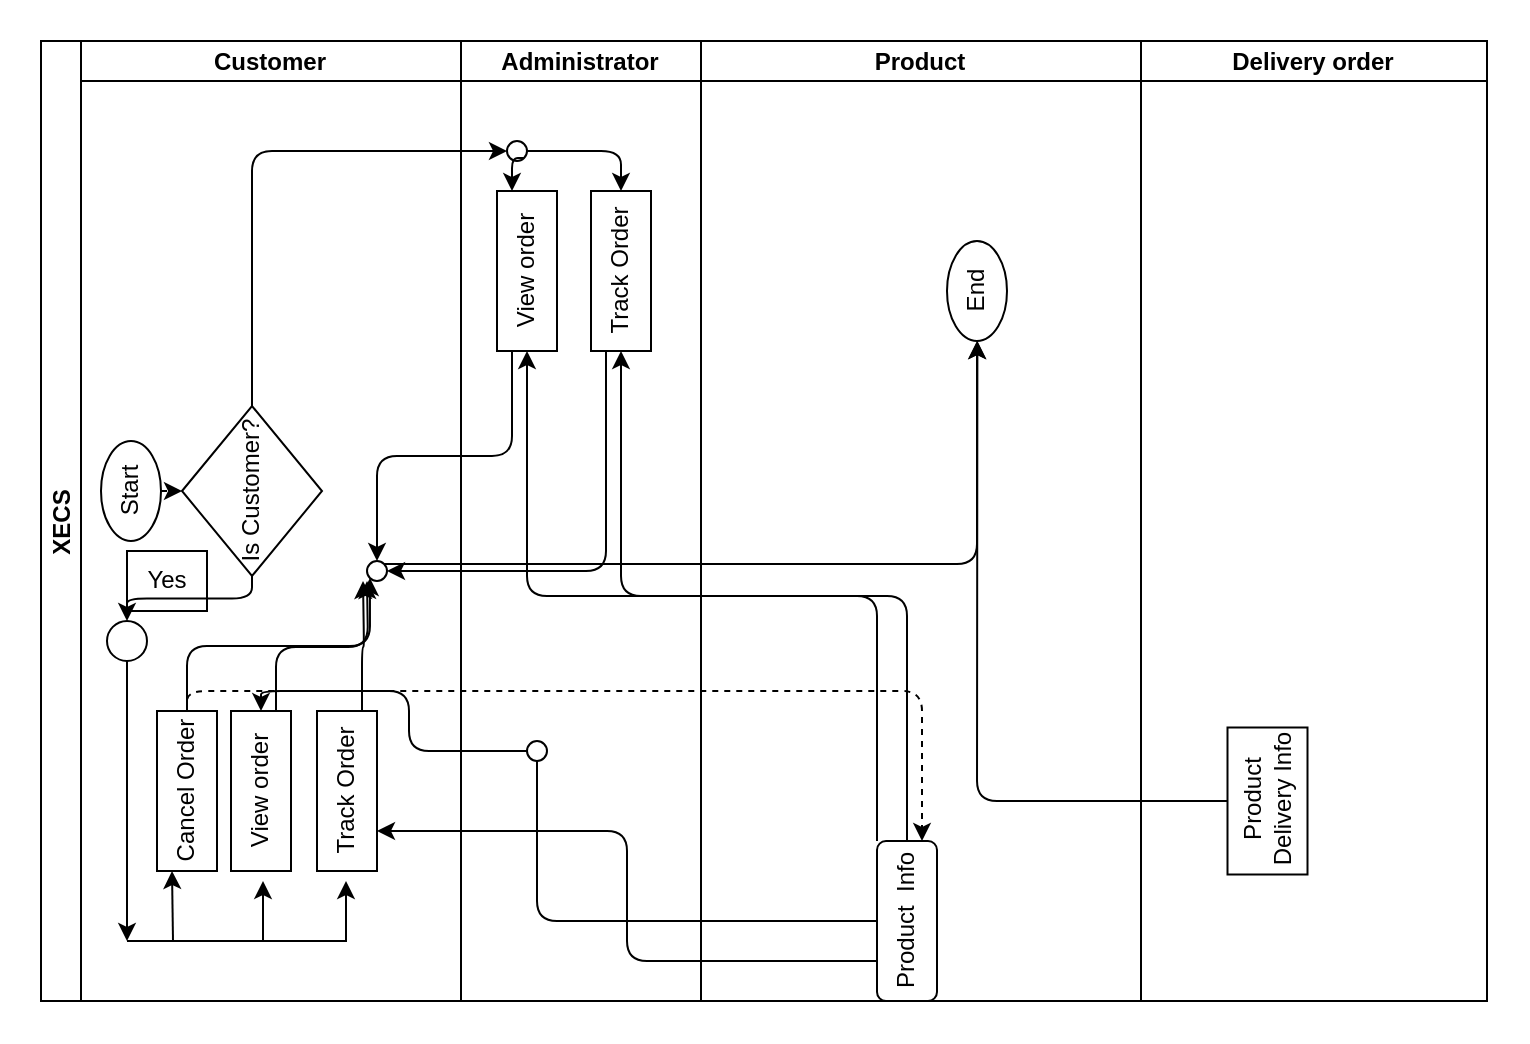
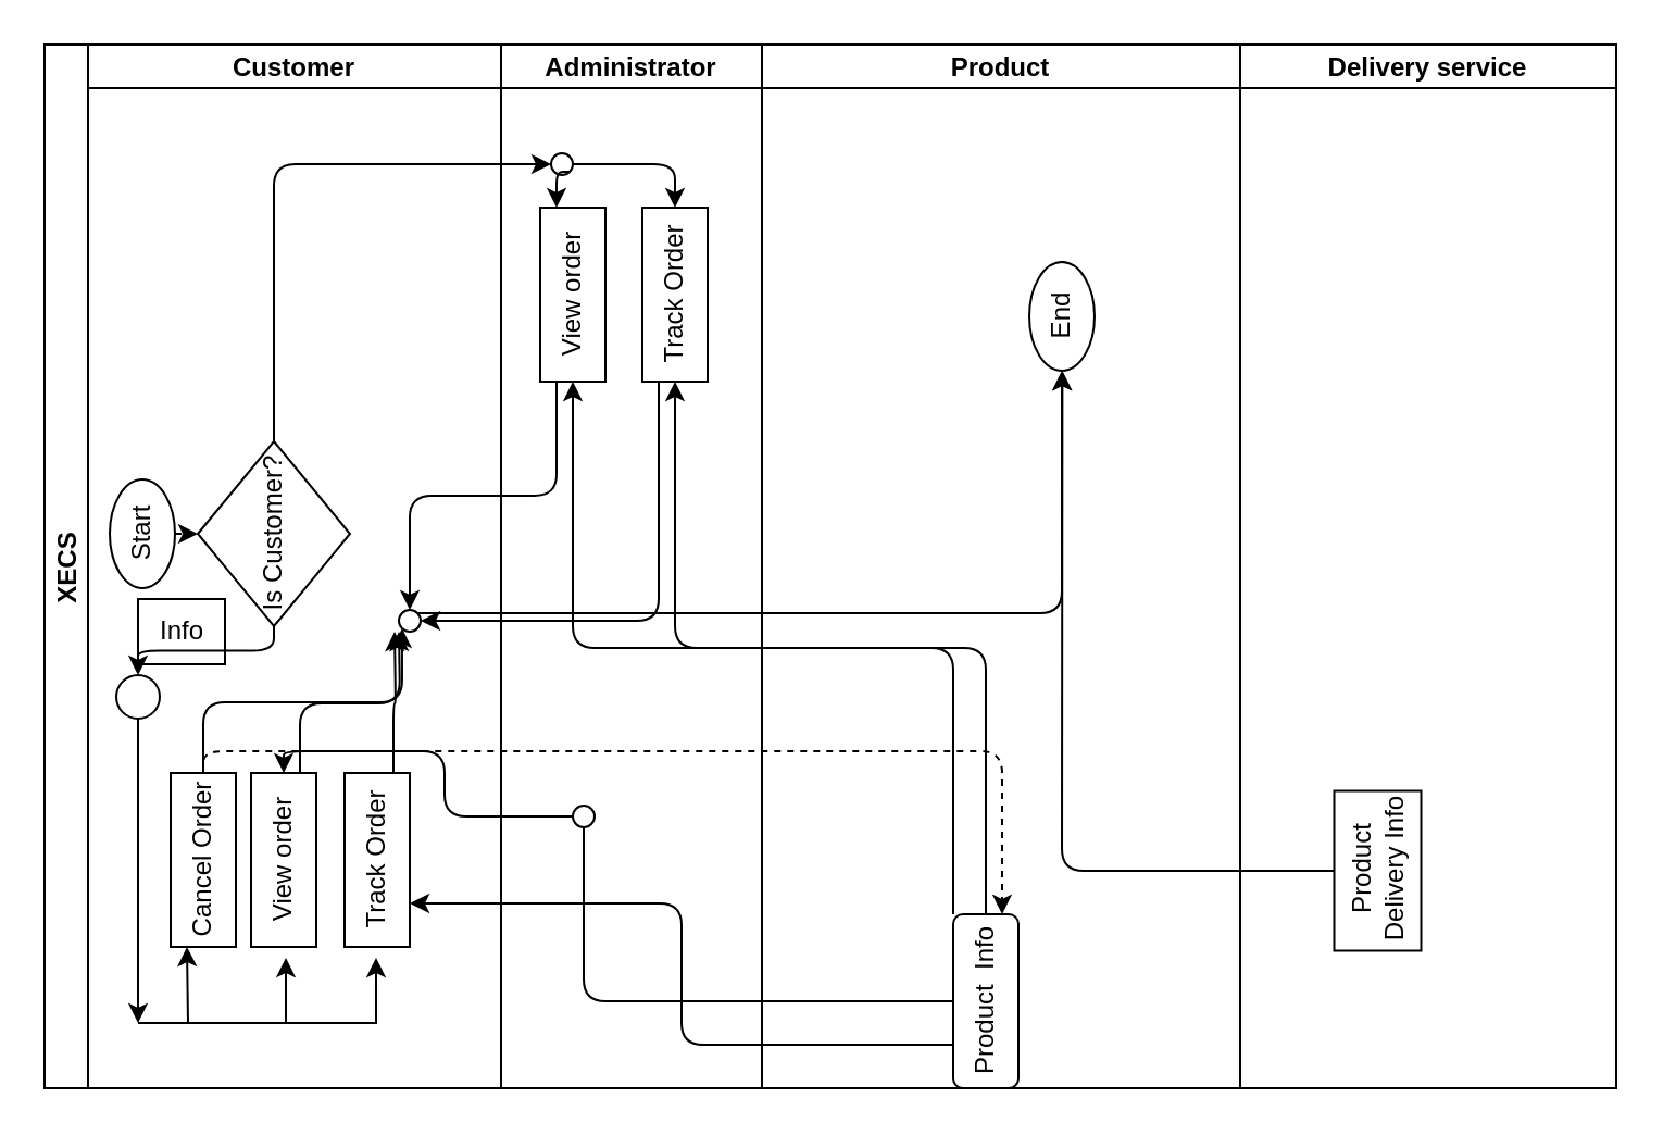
- <mxCell id="27" value="Delivery order" style="swimlane;startSize=20;fillColor=none;strokeColor=#000000;fontColor=#000000;" parent="2" vertex="1"><mxGeometry x="550" width="173" height="480" as="geometry" /></mxCell>
+ <mxCell id="27" value="Delivery service" style="swimlane;startSize=20;fillColor=none;strokeColor=#000000;fontColor=#000000;" parent="2" vertex="1"><mxGeometry x="550" width="173" height="480" as="geometry" /></mxCell>
- <mxCell id="43" value="Yes" style="text;html=1;align=center;verticalAlign=middle;resizable=0;points=[];autosize=1;strokeColor=#000000;fillColor=none;fontColor=#000000;" parent="1" vertex="1"><mxGeometry x="63" y="275" width="40" height="30" as="geometry" /></mxCell>
+ <mxCell id="43" value="Info" style="text;html=1;align=center;verticalAlign=middle;resizable=0;points=[];autosize=1;strokeColor=#000000;fillColor=none;fontColor=#000000;" parent="1" vertex="1"><mxGeometry x="63" y="275" width="40" height="30" as="geometry" /></mxCell>
